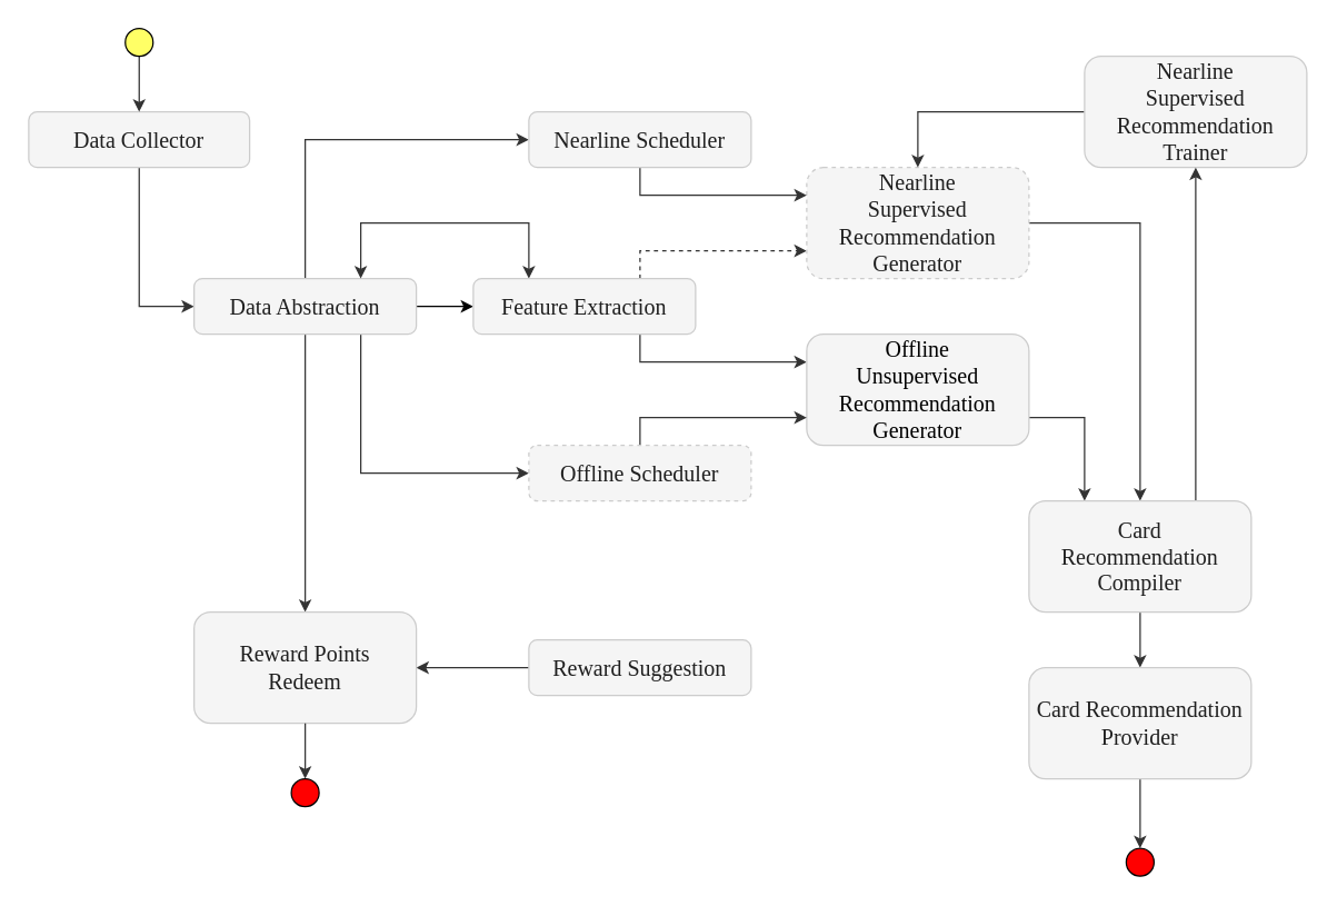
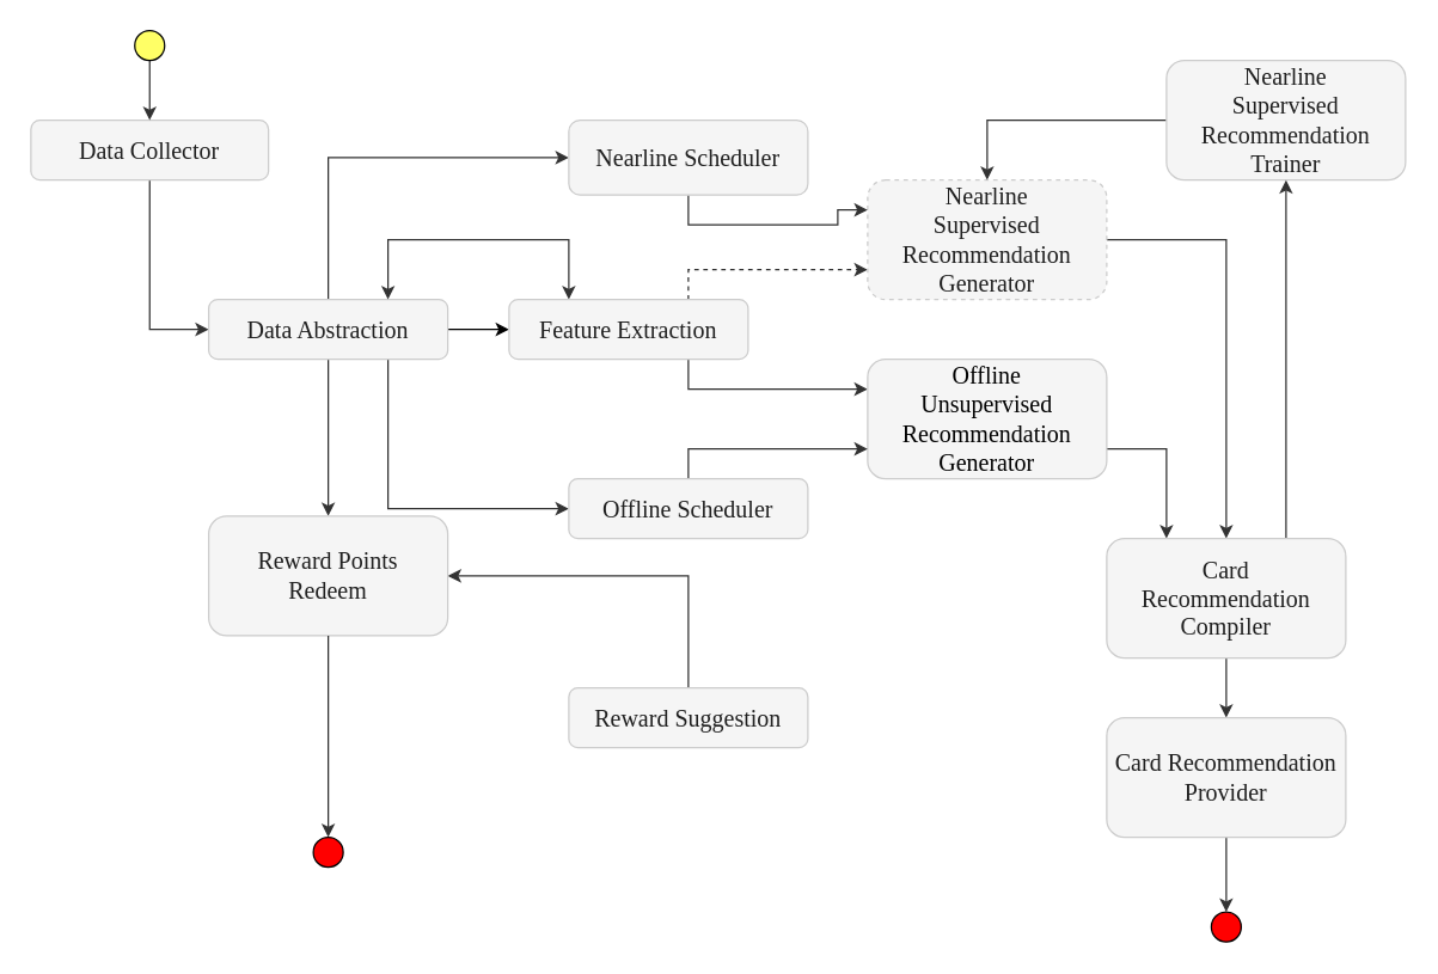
- <mxCell id="25" value="&lt;font style=&quot;font-size: 16px&quot;&gt;Nearline Scheduler&lt;br&gt;&lt;/font&gt;" style="rounded=1;whiteSpace=wrap;html=1;strokeWidth=1;fontFamily=Ubuntu;fontSource=https%3A%2F%2Ffonts.googleapis.com%2Fcss%3Ffamily%3DUbuntu;fontSize=13;fillColor=#F5F5F5;fontColor=#1F1F1F;labelBorderColor=none;strokeColor=#CCCCCC;" parent="1" vertex="1"><mxGeometry x="380" y="80" width="160" height="40" as="geometry" /></mxCell>
+ <mxCell id="25" value="&lt;font style=&quot;font-size: 16px&quot;&gt;Nearline Scheduler&lt;br&gt;&lt;/font&gt;" style="rounded=1;whiteSpace=wrap;html=1;strokeWidth=1;fontFamily=Ubuntu;fontSource=https%3A%2F%2Ffonts.googleapis.com%2Fcss%3Ffamily%3DUbuntu;fontSize=13;fillColor=#F5F5F5;fontColor=#1F1F1F;labelBorderColor=none;strokeColor=#CCCCCC;" parent="1" vertex="1"><mxGeometry x="380" y="80" width="160" height="50" as="geometry" /></mxCell>
- <mxCell id="27" value="&lt;font style=&quot;font-size: 16px&quot;&gt;Offline Scheduler&lt;br&gt;&lt;/font&gt;" style="rounded=1;whiteSpace=wrap;html=1;strokeWidth=1;fontFamily=Ubuntu;fontSource=https%3A%2F%2Ffonts.googleapis.com%2Fcss%3Ffamily%3DUbuntu;fontSize=13;fillColor=#F5F5F5;fontColor=#1F1F1F;labelBorderColor=none;strokeColor=#CCCCCC;dashed=1;" parent="1" vertex="1"><mxGeometry x="380" y="320" width="160" height="40" as="geometry" /></mxCell>
+ <mxCell id="27" value="&lt;font style=&quot;font-size: 16px&quot;&gt;Offline Scheduler&lt;br&gt;&lt;/font&gt;" style="rounded=1;whiteSpace=wrap;html=1;strokeWidth=1;fontFamily=Ubuntu;fontSource=https%3A%2F%2Ffonts.googleapis.com%2Fcss%3Ffamily%3DUbuntu;fontSize=13;fillColor=#F5F5F5;fontColor=#1F1F1F;labelBorderColor=none;strokeColor=#CCCCCC;" parent="1" vertex="1"><mxGeometry x="380" y="320" width="160" height="40" as="geometry" /></mxCell>
- <mxCell id="29" value="&lt;font style=&quot;font-size: 16px&quot;&gt;Reward Points&lt;br&gt;Redeem&lt;br&gt;&lt;/font&gt;" style="rounded=1;whiteSpace=wrap;html=1;strokeWidth=1;fontFamily=Ubuntu;fontSource=https%3A%2F%2Ffonts.googleapis.com%2Fcss%3Ffamily%3DUbuntu;fontSize=13;fillColor=#F5F5F5;fontColor=#1F1F1F;labelBorderColor=none;strokeColor=#CCCCCC;" parent="1" vertex="1"><mxGeometry x="139" y="440" width="160" height="80" as="geometry" /></mxCell>
+ <mxCell id="29" value="&lt;font style=&quot;font-size: 16px&quot;&gt;Reward Points&lt;br&gt;Redeem&lt;br&gt;&lt;/font&gt;" style="rounded=1;whiteSpace=wrap;html=1;strokeWidth=1;fontFamily=Ubuntu;fontSource=https%3A%2F%2Ffonts.googleapis.com%2Fcss%3Ffamily%3DUbuntu;fontSize=13;fillColor=#F5F5F5;fontColor=#1F1F1F;labelBorderColor=none;strokeColor=#CCCCCC;" parent="1" vertex="1"><mxGeometry x="139" y="345" width="160" height="80" as="geometry" /></mxCell>
